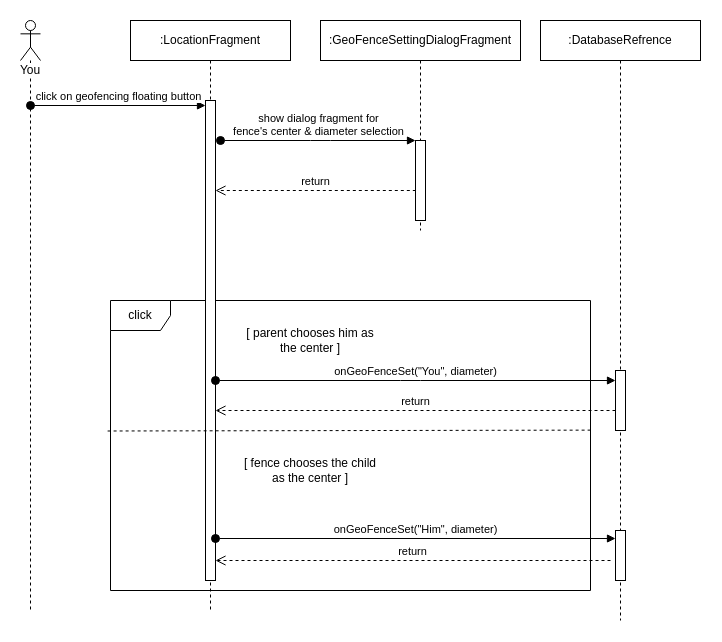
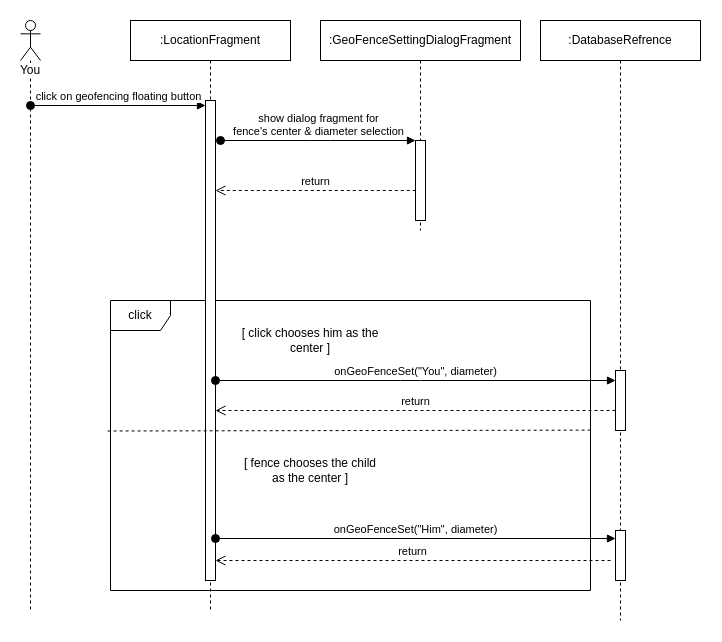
- <mxCell id="15" value="[ parent chooses him as the center ]" style="text;html=1;strokeColor=none;fillColor=none;align=center;verticalAlign=middle;whiteSpace=wrap;rounded=0;" vertex="1" parent="1"><mxGeometry x="240" y="330" width="140" height="20" as="geometry" /></mxCell>
+ <mxCell id="15" value="[ click chooses him as the center ]" style="text;html=1;strokeColor=none;fillColor=none;align=center;verticalAlign=middle;whiteSpace=wrap;rounded=0;" vertex="1" parent="1"><mxGeometry x="240" y="330" width="140" height="20" as="geometry" /></mxCell>
